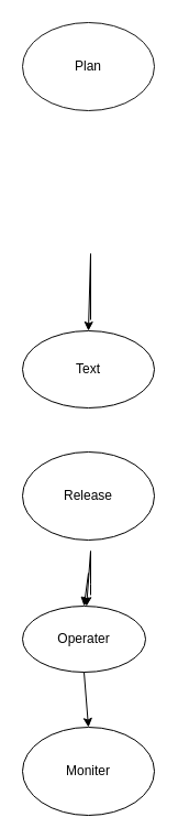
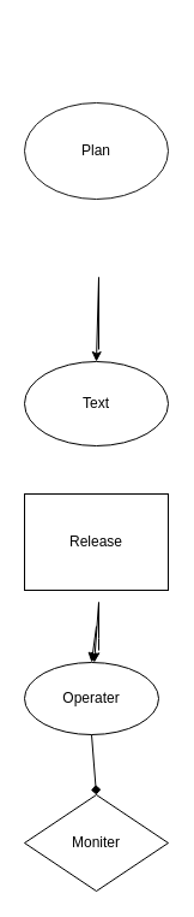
- <mxCell id="2" value="Plan" style="ellipse;whiteSpace=wrap;html=1;strokeColor=#181818;" parent="1" vertex="1"><mxGeometry x="20" y="20" width="120" height="80" as="geometry" /></mxCell>
+ <mxCell id="2" value="Plan" style="ellipse;whiteSpace=wrap;html=1;strokeColor=#181818;" parent="1" vertex="1"><mxGeometry x="20" y="85" width="120" height="80" as="geometry" /></mxCell>
- <mxCell id="4" value="Release" style="ellipse;whiteSpace=wrap;html=1;" parent="1" vertex="1"><mxGeometry x="20" y="410" width="120" height="80" as="geometry" /></mxCell>
+ <mxCell id="4" value="Release" style="whiteSpace=wrap;html=1;rounded=0;" parent="1" vertex="1"><mxGeometry x="20" y="410" width="120" height="80" as="geometry" /></mxCell>
- <mxCell id="10" value="" style="endArrow=classic;html=1;rounded=0;exitX=0.5;exitY=1;exitDx=0;exitDy=0;entryX=0.5;entryY=0;entryDx=0;entryDy=0;" parent="1" source="5" target="6" edge="1"><mxGeometry width="50" height="50" relative="1" as="geometry"><mxPoint x="102" y="660" as="sourcePoint" /><mxPoint x="152" y="610" as="targetPoint" /></mxGeometry></mxCell>
+ <mxCell id="10" value="" style="endArrow=diamond;html=1;rounded=0;exitX=0.5;exitY=1;exitDx=0;exitDy=0;entryX=0.5;entryY=0;entryDx=0;entryDy=0;" parent="1" source="5" target="6" edge="1"><mxGeometry width="50" height="50" relative="1" as="geometry"><mxPoint x="102" y="660" as="sourcePoint" /><mxPoint x="152" y="610" as="targetPoint" /></mxGeometry></mxCell>
- <mxCell id="6" value="Moniter" style="ellipse;whiteSpace=wrap;html=1;" parent="1" vertex="1"><mxGeometry x="20" y="660" width="120" height="80" as="geometry" /></mxCell>
+ <mxCell id="6" value="Moniter" style="rhombus;whiteSpace=wrap;html=1;" parent="1" vertex="1"><mxGeometry x="20" y="660" width="120" height="80" as="geometry" /></mxCell>
